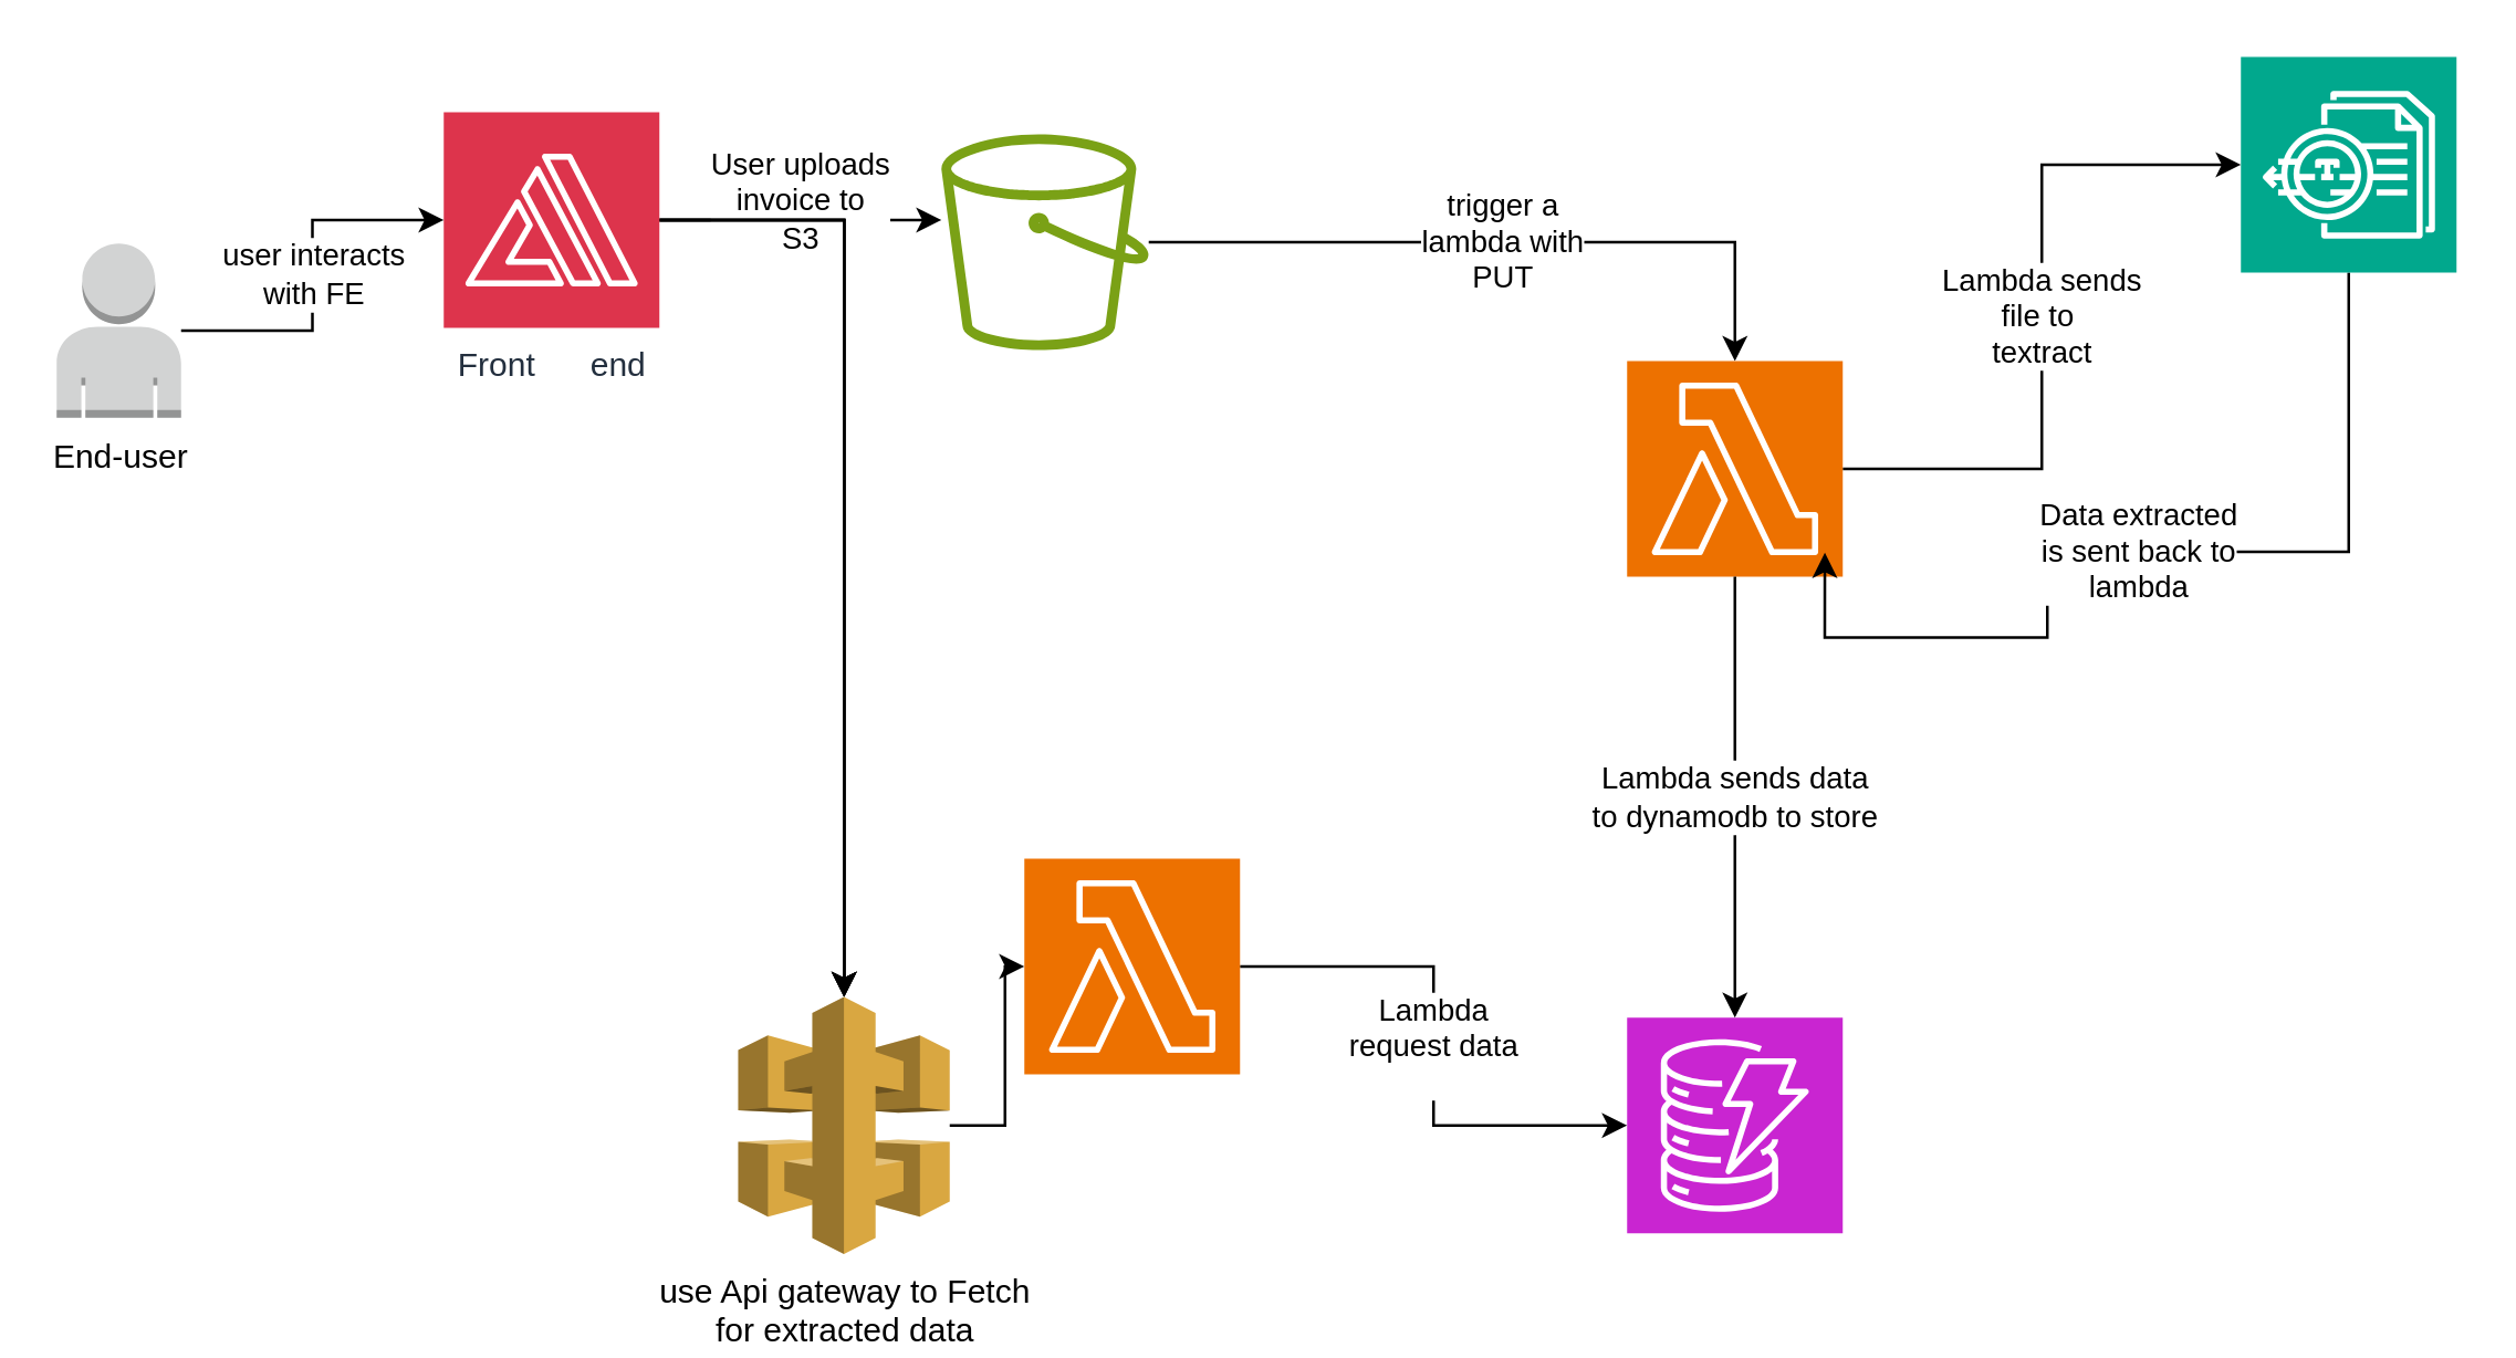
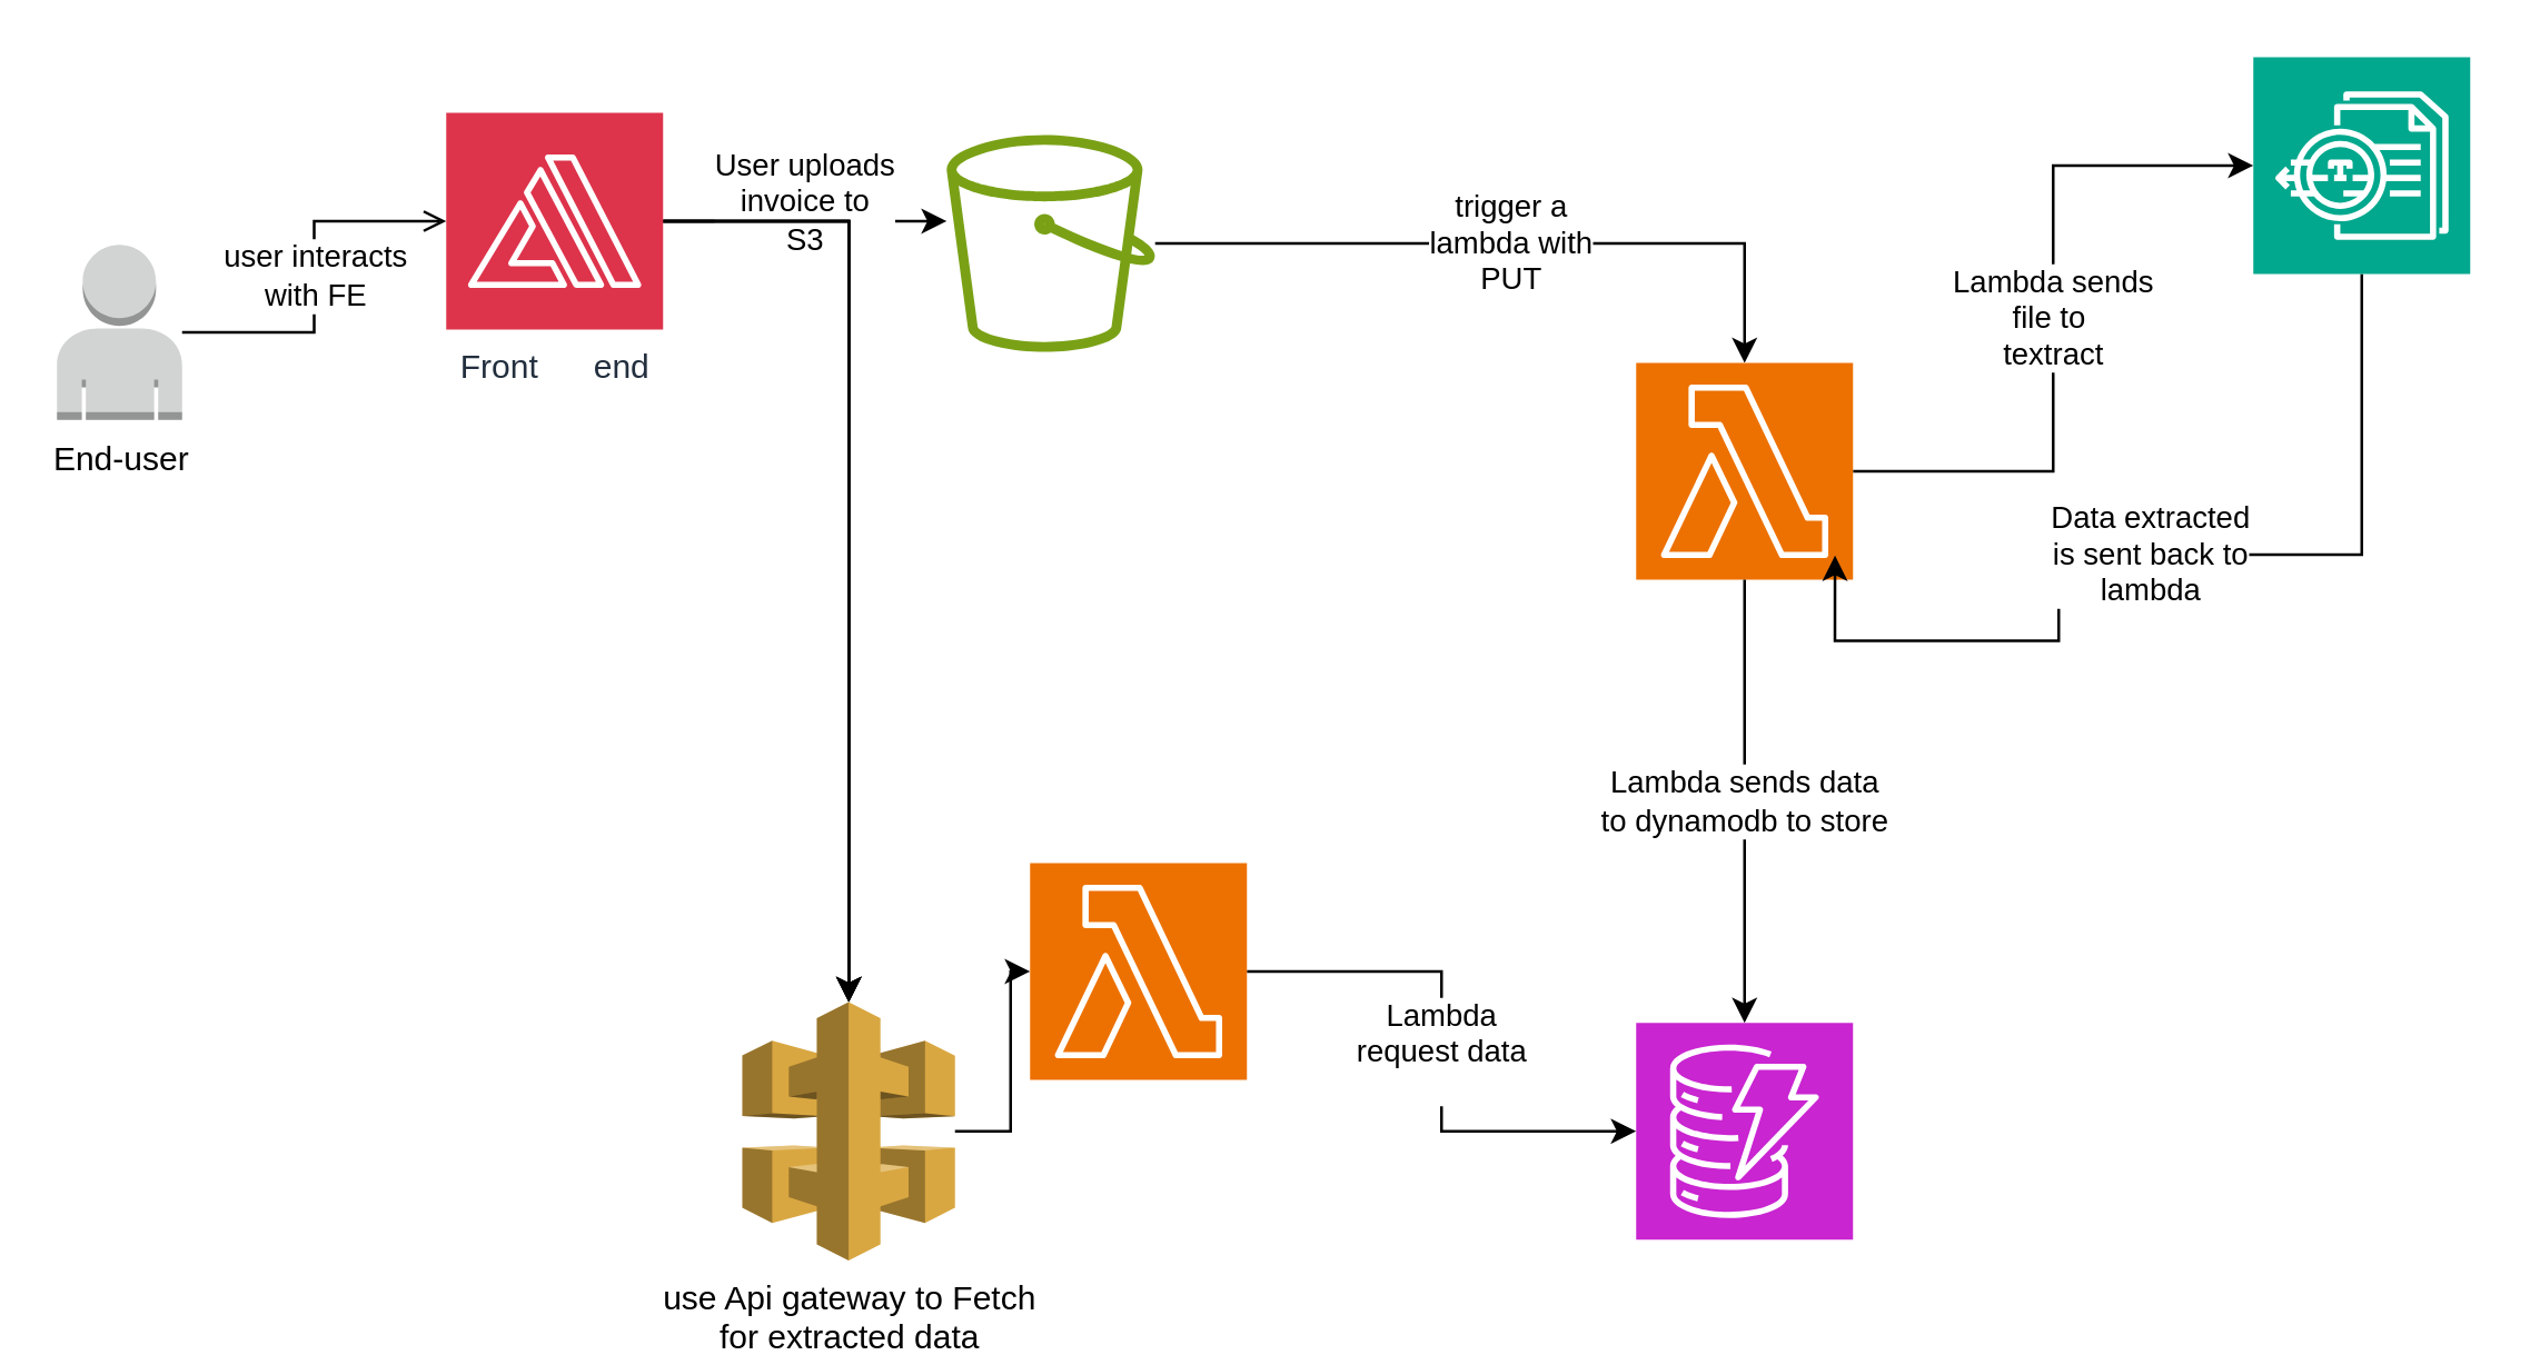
- <mxCell id="9" value="user interacts&lt;div&gt;with FE&lt;/div&gt;" style="edgeStyle=orthogonalEdgeStyle;rounded=0;orthogonalLoop=1;jettySize=auto;html=1;entryX=0;entryY=0.5;entryDx=0;entryDy=0;entryPerimeter=0;" edge="1" parent="1" source="8" target="7"><mxGeometry relative="1" as="geometry" /></mxCell>
+ <mxCell id="9" value="user interacts&lt;div&gt;with FE&lt;/div&gt;" style="edgeStyle=orthogonalEdgeStyle;rounded=0;orthogonalLoop=1;jettySize=auto;html=1;entryX=0;entryY=0.5;entryDx=0;entryDy=0;entryPerimeter=0;endArrow=open;" edge="1" parent="1" source="8" target="7"><mxGeometry relative="1" as="geometry" /></mxCell>
